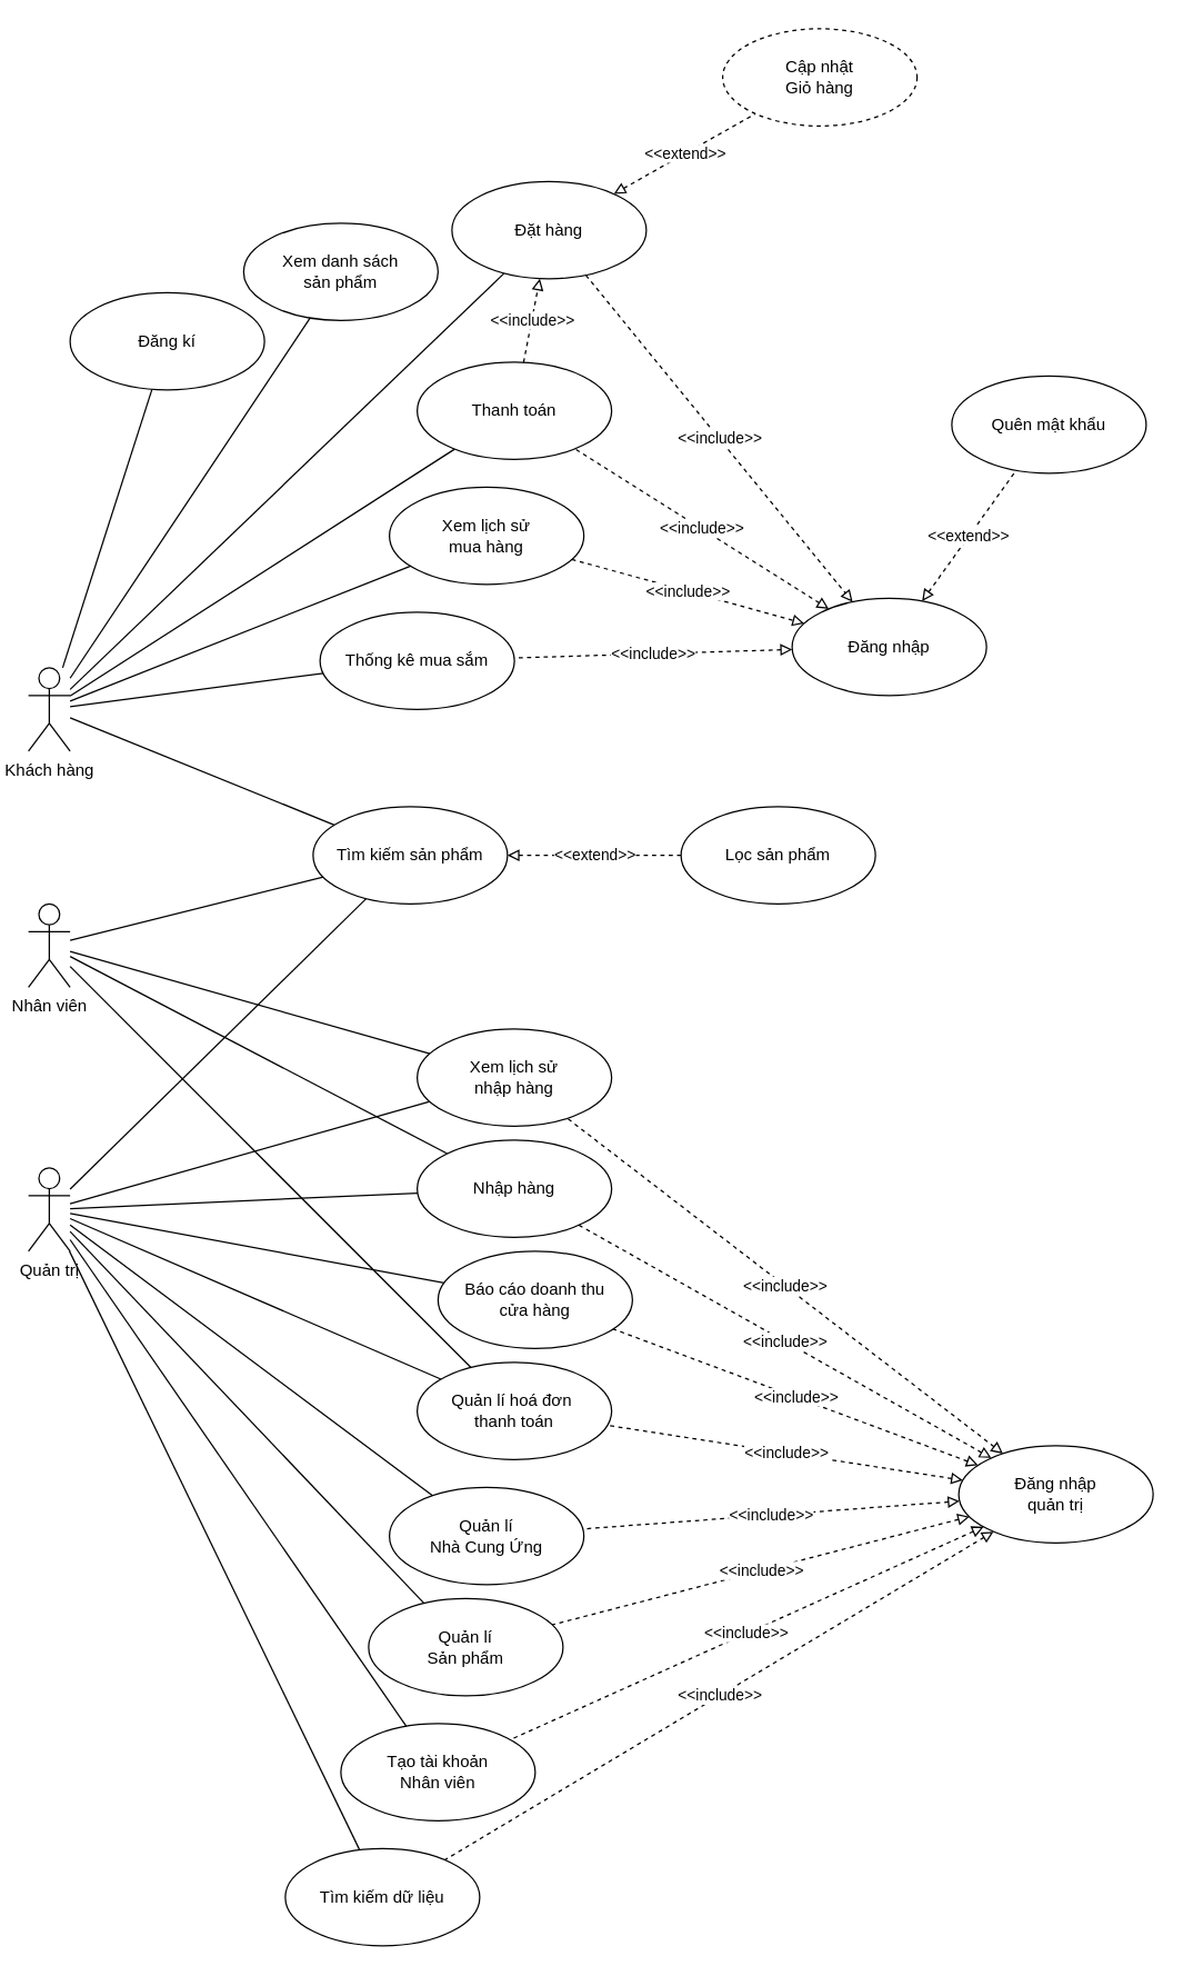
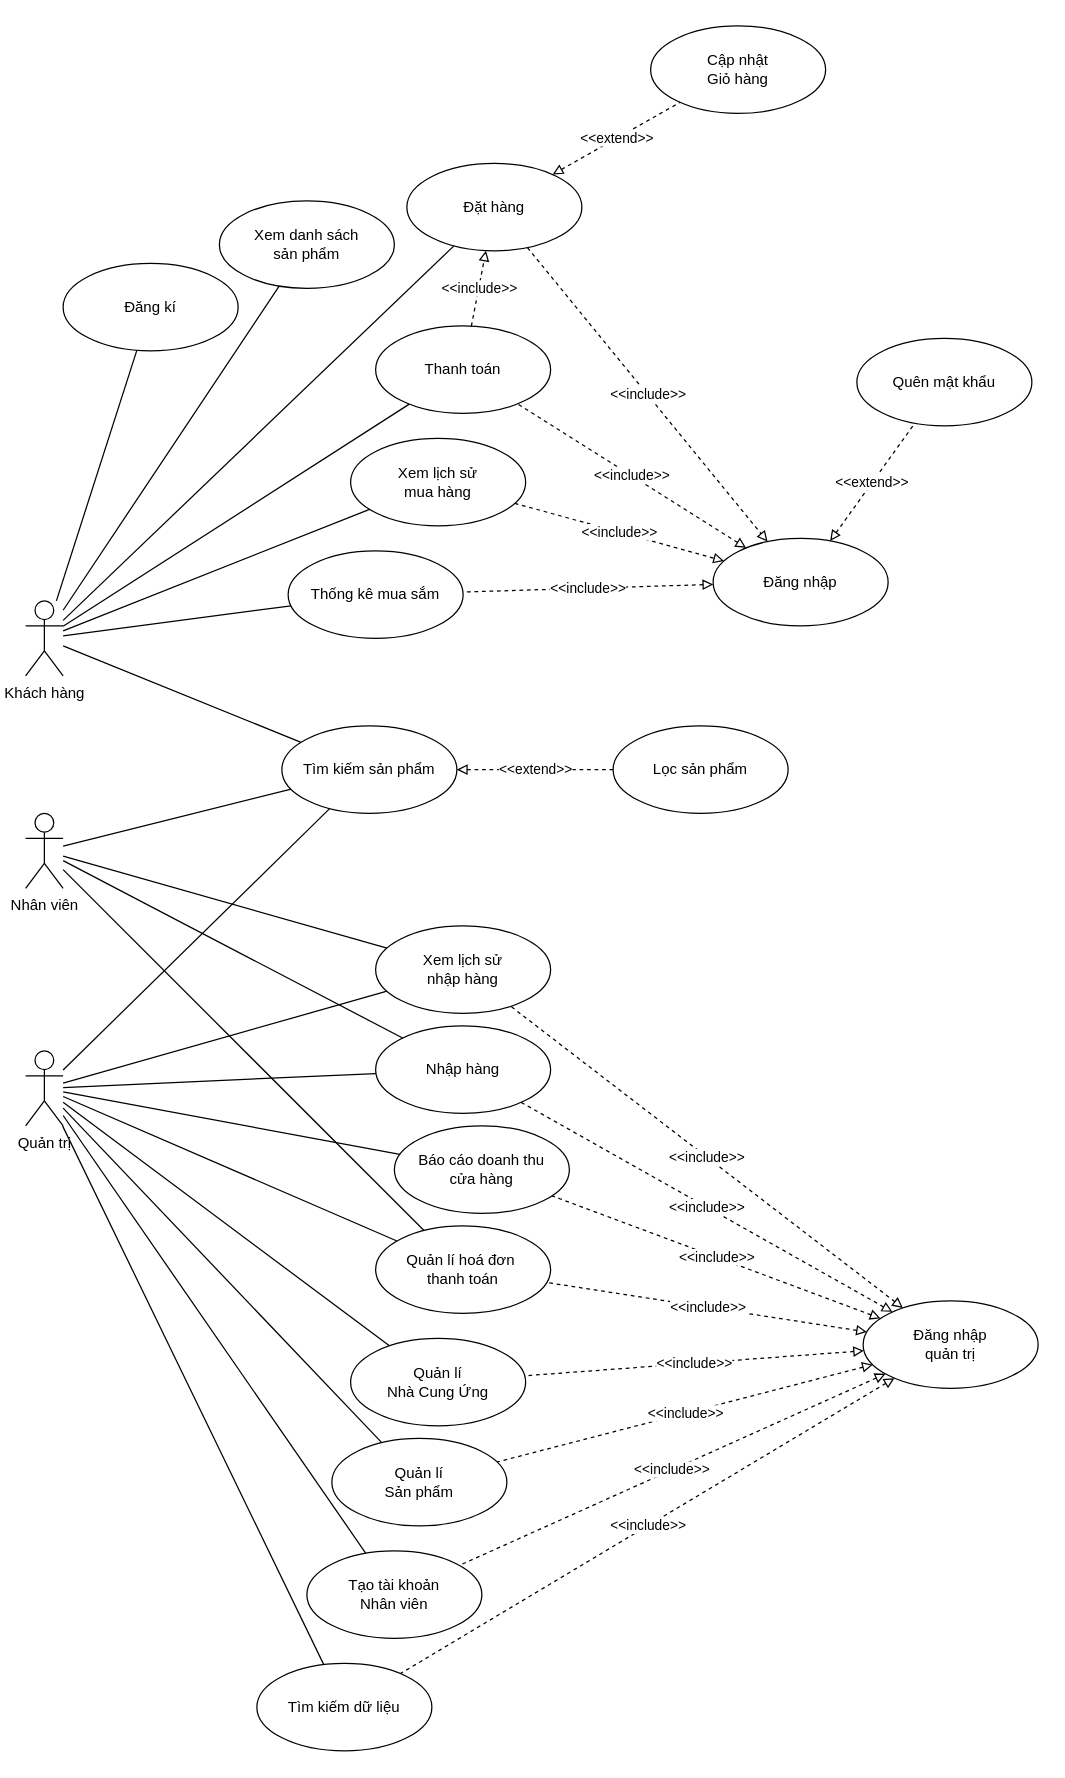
- <mxCell id="30" value="Cập nhật&lt;br&gt;Giỏ hàng" style="ellipse;whiteSpace=wrap;html=1;dashed=1;" parent="1" vertex="1"><mxGeometry x="520" y="20" width="140" height="70" as="geometry" /></mxCell>
+ <mxCell id="30" value="Cập nhật&lt;br&gt;Giỏ hàng" style="ellipse;whiteSpace=wrap;html=1;" parent="1" vertex="1"><mxGeometry x="520" y="20" width="140" height="70" as="geometry" /></mxCell>
